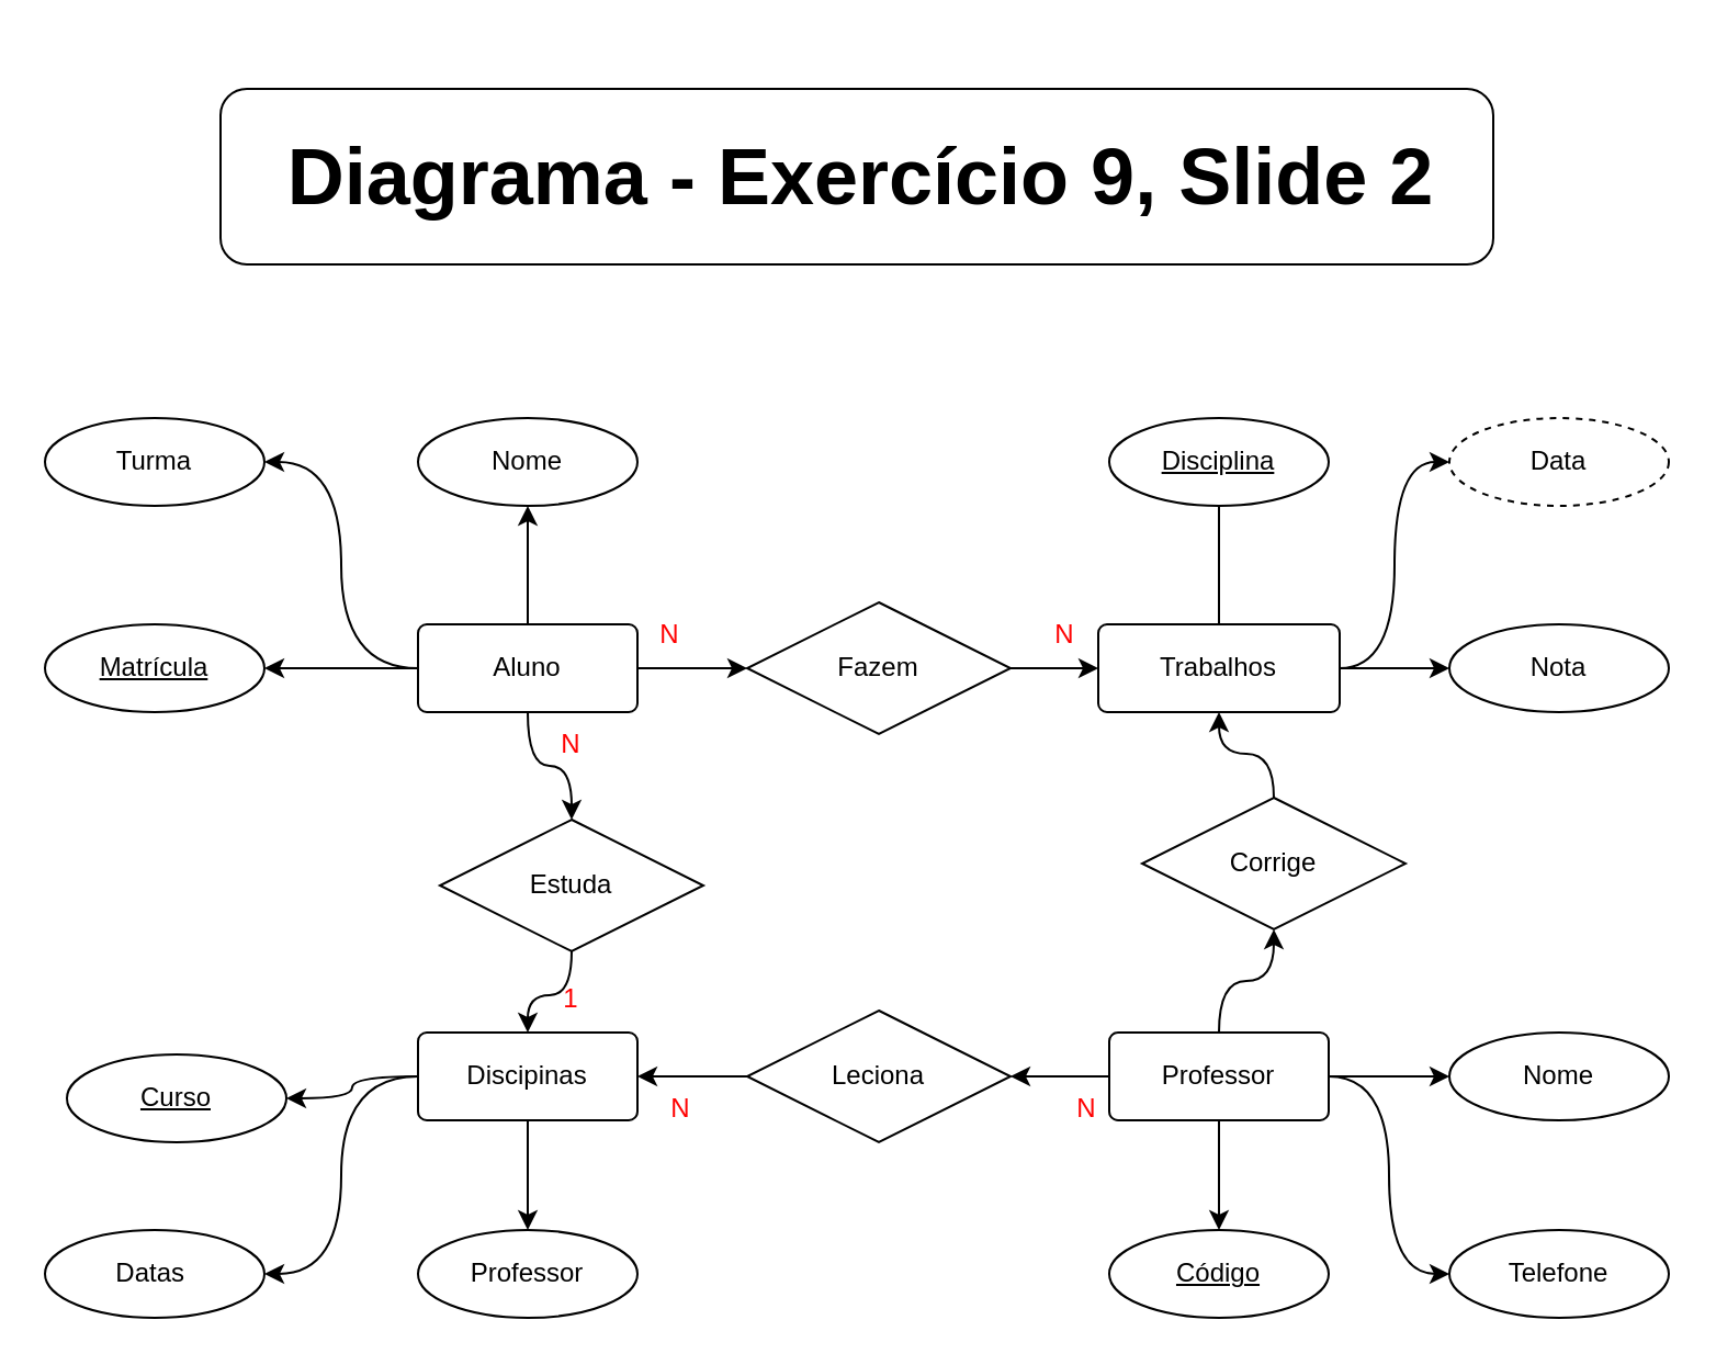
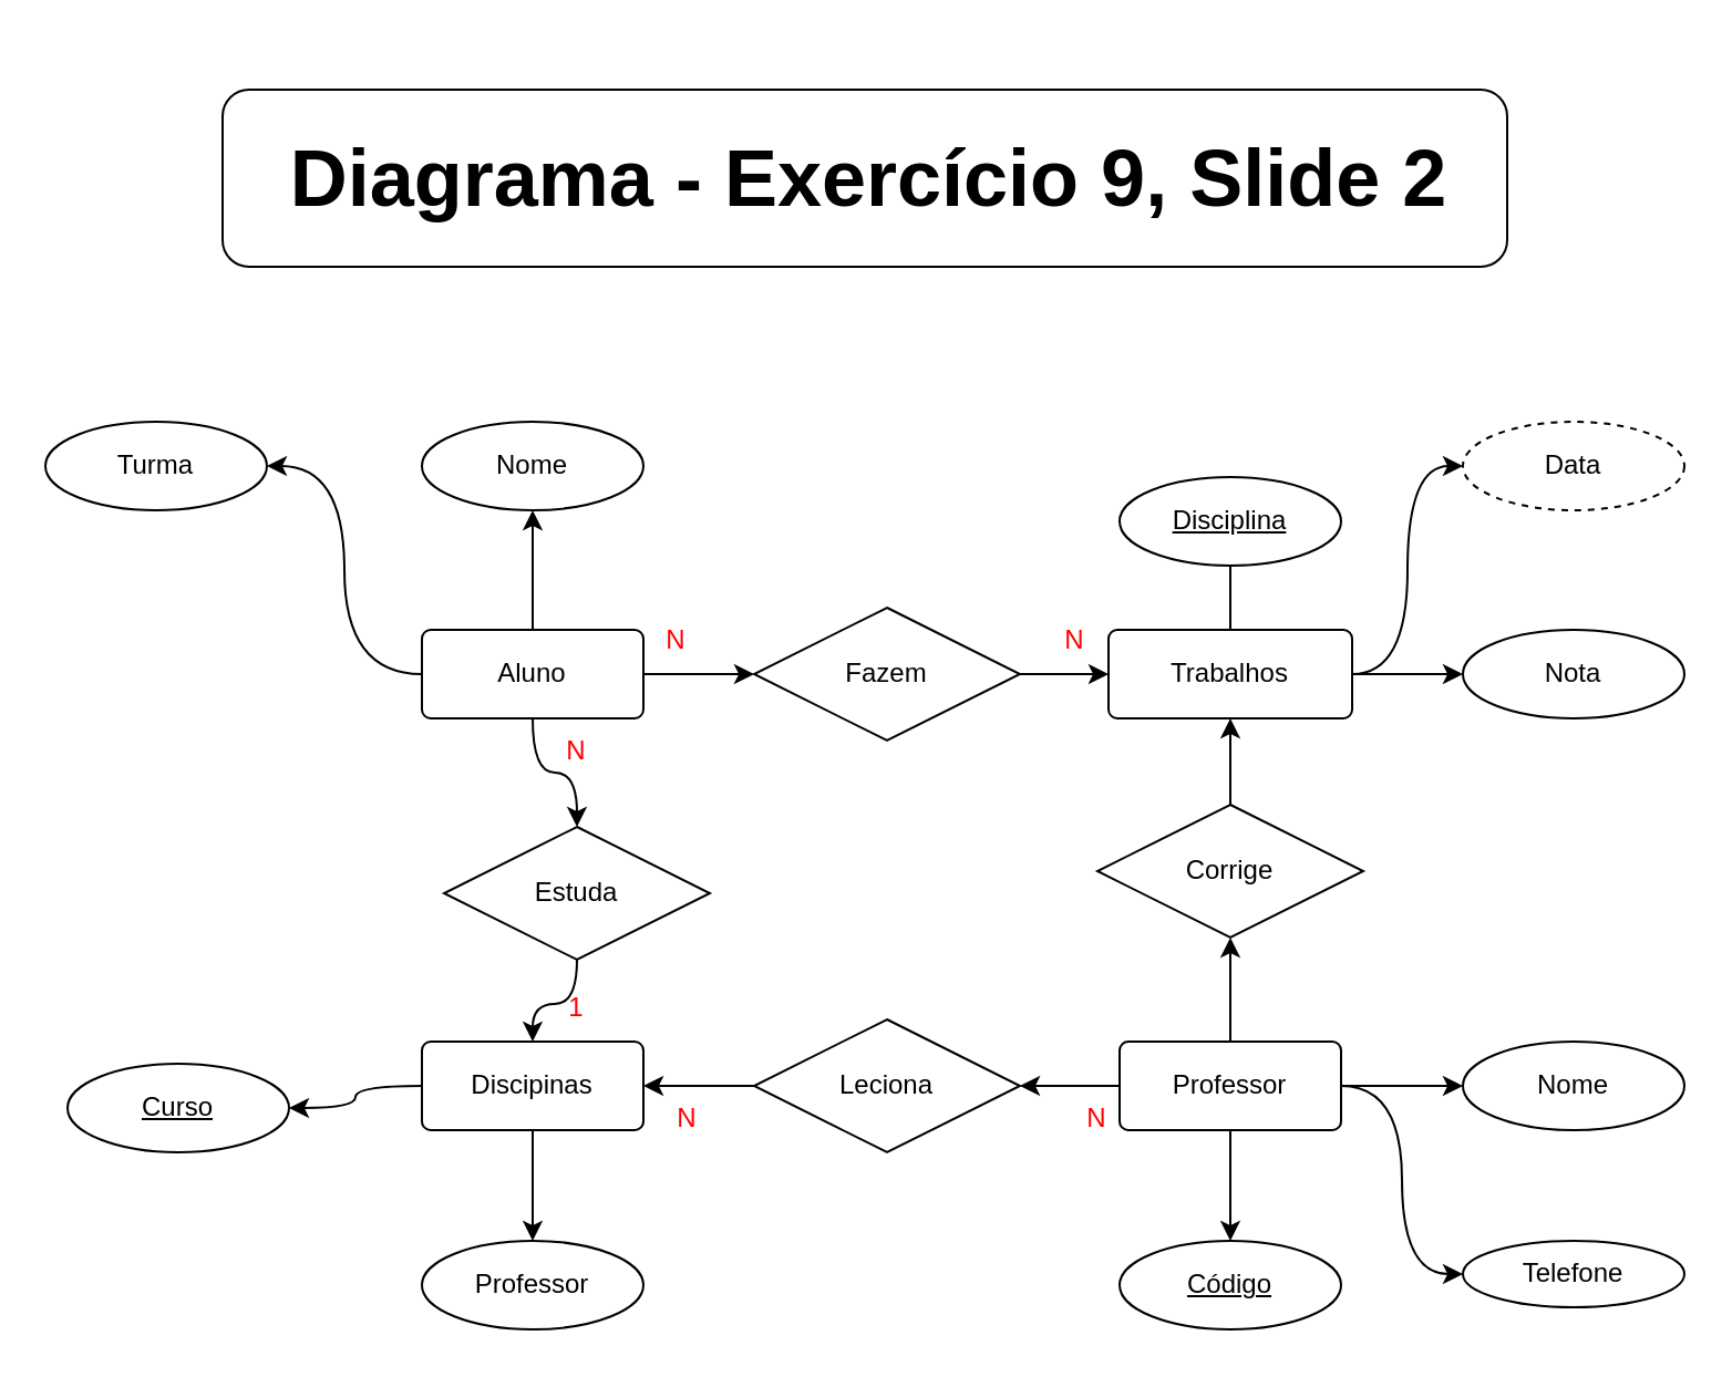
- <mxCell id="41" value="Disciplina" style="ellipse;whiteSpace=wrap;html=1;align=center;fontStyle=4;" parent="1" vertex="1"><mxGeometry x="505" y="190" width="100" height="40" as="geometry" /></mxCell>
+ <mxCell id="41" value="Disciplina" style="ellipse;whiteSpace=wrap;html=1;align=center;fontStyle=4;" parent="1" vertex="1"><mxGeometry x="505" y="215" width="100" height="40" as="geometry" /></mxCell>
- <mxCell id="23" value="Matrícula" style="ellipse;whiteSpace=wrap;html=1;align=center;fontStyle=4;" parent="1" vertex="1"><mxGeometry x="20" y="284" width="100" height="40" as="geometry" /></mxCell>
- <mxCell id="4" style="edgeStyle=orthogonalEdgeStyle;rounded=0;orthogonalLoop=1;jettySize=auto;html=1;curved=1;" parent="1" source="7" target="23" edge="1"><mxGeometry relative="1" as="geometry" /></mxCell>
- <mxCell id="32" value="Corrige" style="shape=rhombus;perimeter=rhombusPerimeter;whiteSpace=wrap;html=1;align=center;" parent="1" vertex="1"><mxGeometry x="520" y="363" width="120" height="60" as="geometry" /></mxCell>
+ <mxCell id="32" value="Corrige" style="shape=rhombus;perimeter=rhombusPerimeter;whiteSpace=wrap;html=1;align=center;" parent="1" vertex="1"><mxGeometry x="495" y="363" width="120" height="60" as="geometry" /></mxCell>
- <mxCell id="14" style="edgeStyle=orthogonalEdgeStyle;rounded=0;orthogonalLoop=1;jettySize=auto;html=1;entryX=1;entryY=0.5;entryDx=0;entryDy=0;curved=1;" parent="1" source="15" target="39" edge="1"><mxGeometry relative="1" as="geometry" /></mxCell>
- <mxCell id="39" value="Datas&amp;nbsp;" style="ellipse;whiteSpace=wrap;html=1;align=center;" parent="1" vertex="1"><mxGeometry x="20" y="560" width="100" height="40" as="geometry" /></mxCell>
- <mxCell id="36" value="Telefone" style="ellipse;whiteSpace=wrap;html=1;align=center;" parent="1" vertex="1"><mxGeometry x="660" y="560" width="100" height="40" as="geometry" /></mxCell>
+ <mxCell id="36" value="Telefone" style="ellipse;whiteSpace=wrap;html=1;align=center;" parent="1" vertex="1"><mxGeometry x="660" y="560" width="100" height="30" as="geometry" /></mxCell>
